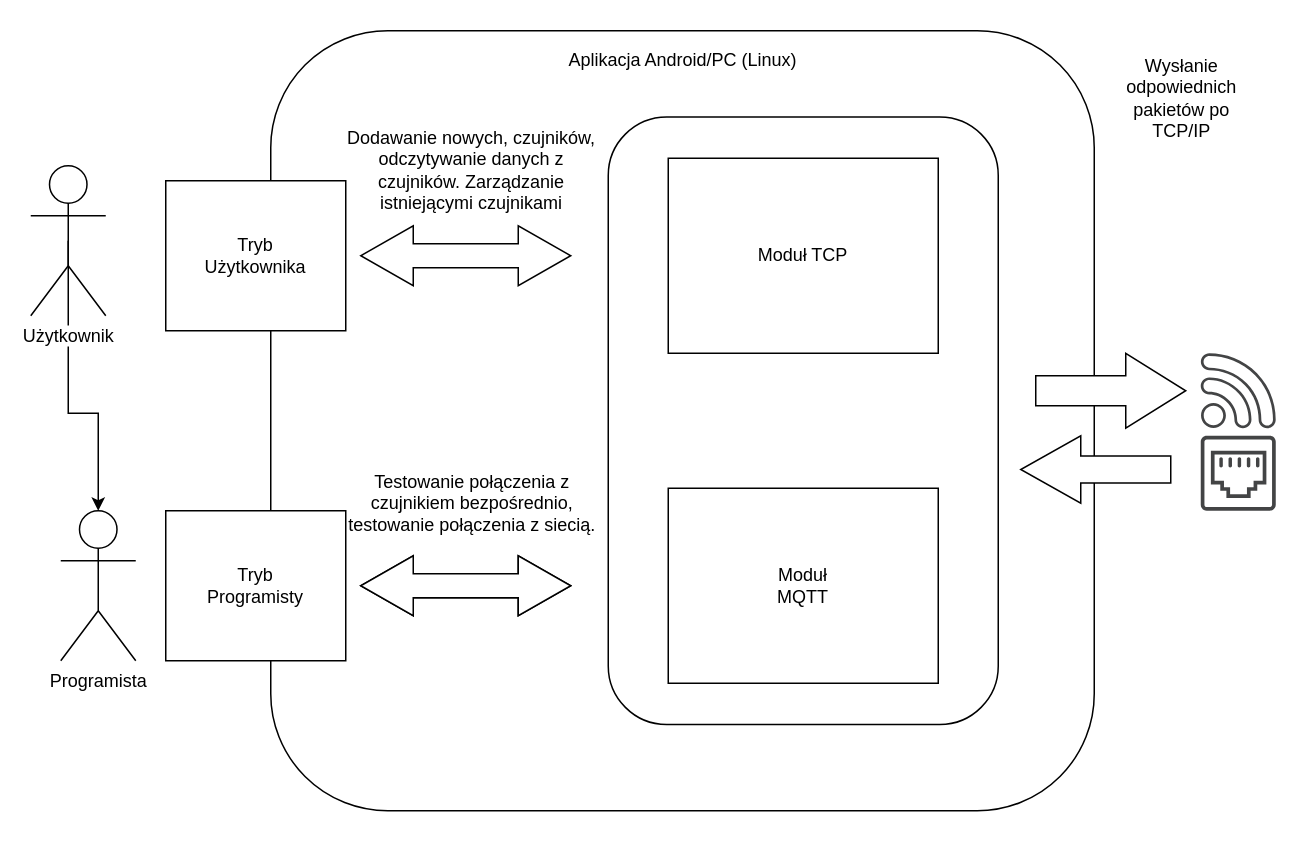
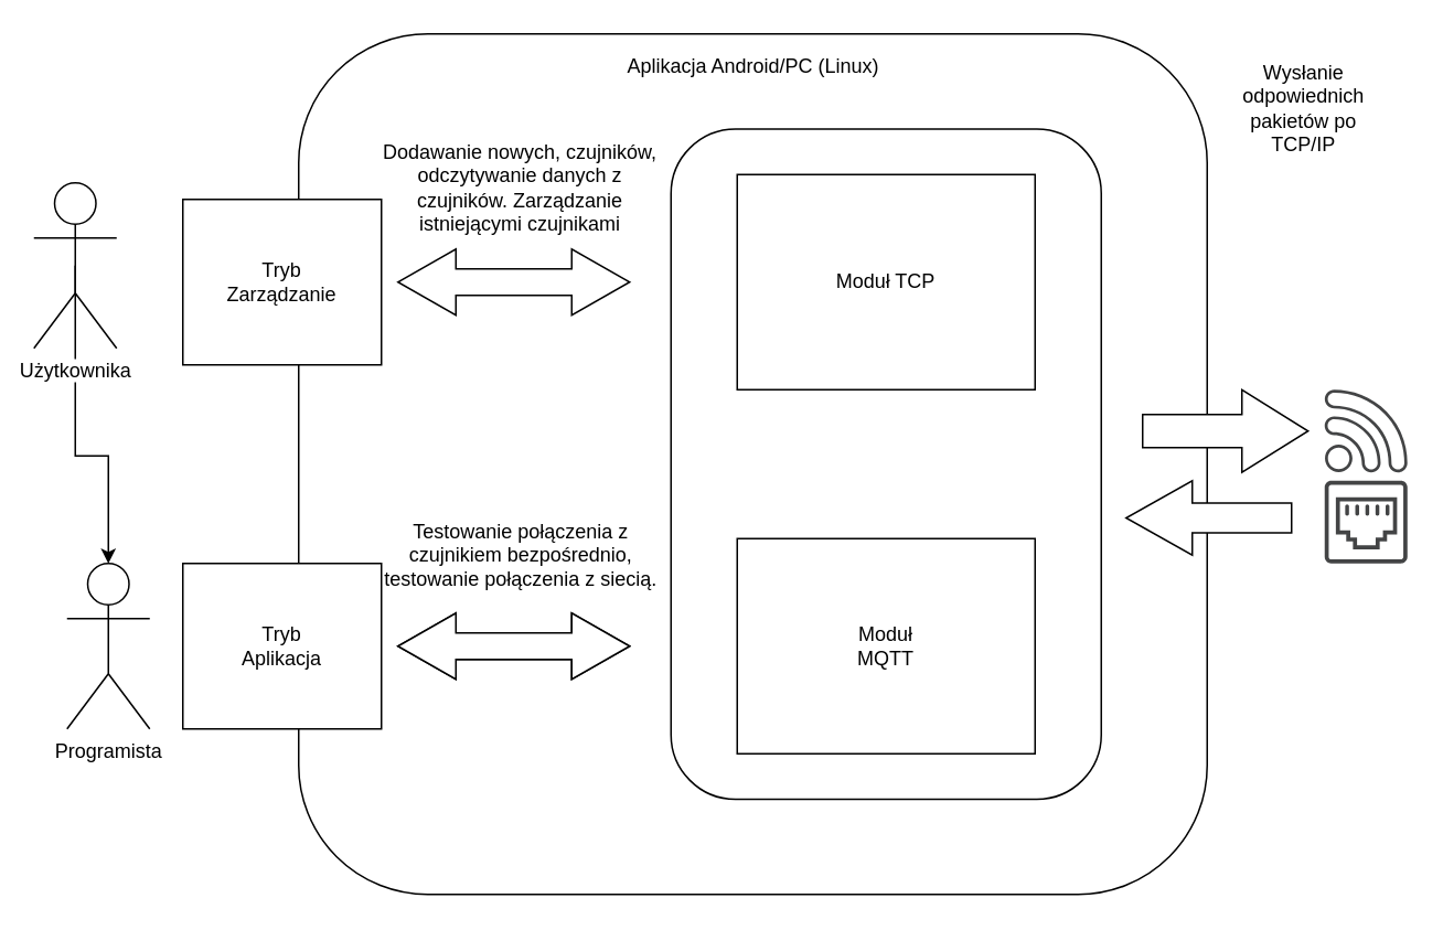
- <mxCell id="11" value="Tryb Użytkownika" style="text;html=1;strokeColor=none;fillColor=none;align=center;verticalAlign=middle;whiteSpace=wrap;rounded=0;" vertex="1" parent="1"><mxGeometry x="145" y="160" width="50" height="20" as="geometry" /></mxCell>
+ <mxCell id="11" value="Tryb Zarządzanie" style="text;html=1;strokeColor=none;fillColor=none;align=center;verticalAlign=middle;whiteSpace=wrap;rounded=0;" vertex="1" parent="1"><mxGeometry x="145" y="160" width="50" height="20" as="geometry" /></mxCell>
- <mxCell id="6" value="Użytkownik" style="shape=umlActor;verticalLabelPosition=bottom;labelBackgroundColor=#ffffff;verticalAlign=top;html=1;outlineConnect=0;" vertex="1" parent="1"><mxGeometry x="20" y="110" width="50" height="100" as="geometry" /></mxCell>
+ <mxCell id="6" value="Użytkownika" style="shape=umlActor;verticalLabelPosition=bottom;labelBackgroundColor=#ffffff;verticalAlign=top;html=1;outlineConnect=0;" vertex="1" parent="1"><mxGeometry x="20" y="110" width="50" height="100" as="geometry" /></mxCell>
- <mxCell id="10" value="Tryb Programisty" style="text;html=1;strokeColor=none;fillColor=none;align=center;verticalAlign=middle;whiteSpace=wrap;rounded=0;" vertex="1" parent="1"><mxGeometry x="140" y="380" width="60" height="20" as="geometry" /></mxCell>
+ <mxCell id="10" value="Tryb Aplikacja" style="text;html=1;strokeColor=none;fillColor=none;align=center;verticalAlign=middle;whiteSpace=wrap;rounded=0;" vertex="1" parent="1"><mxGeometry x="140" y="380" width="60" height="20" as="geometry" /></mxCell>
